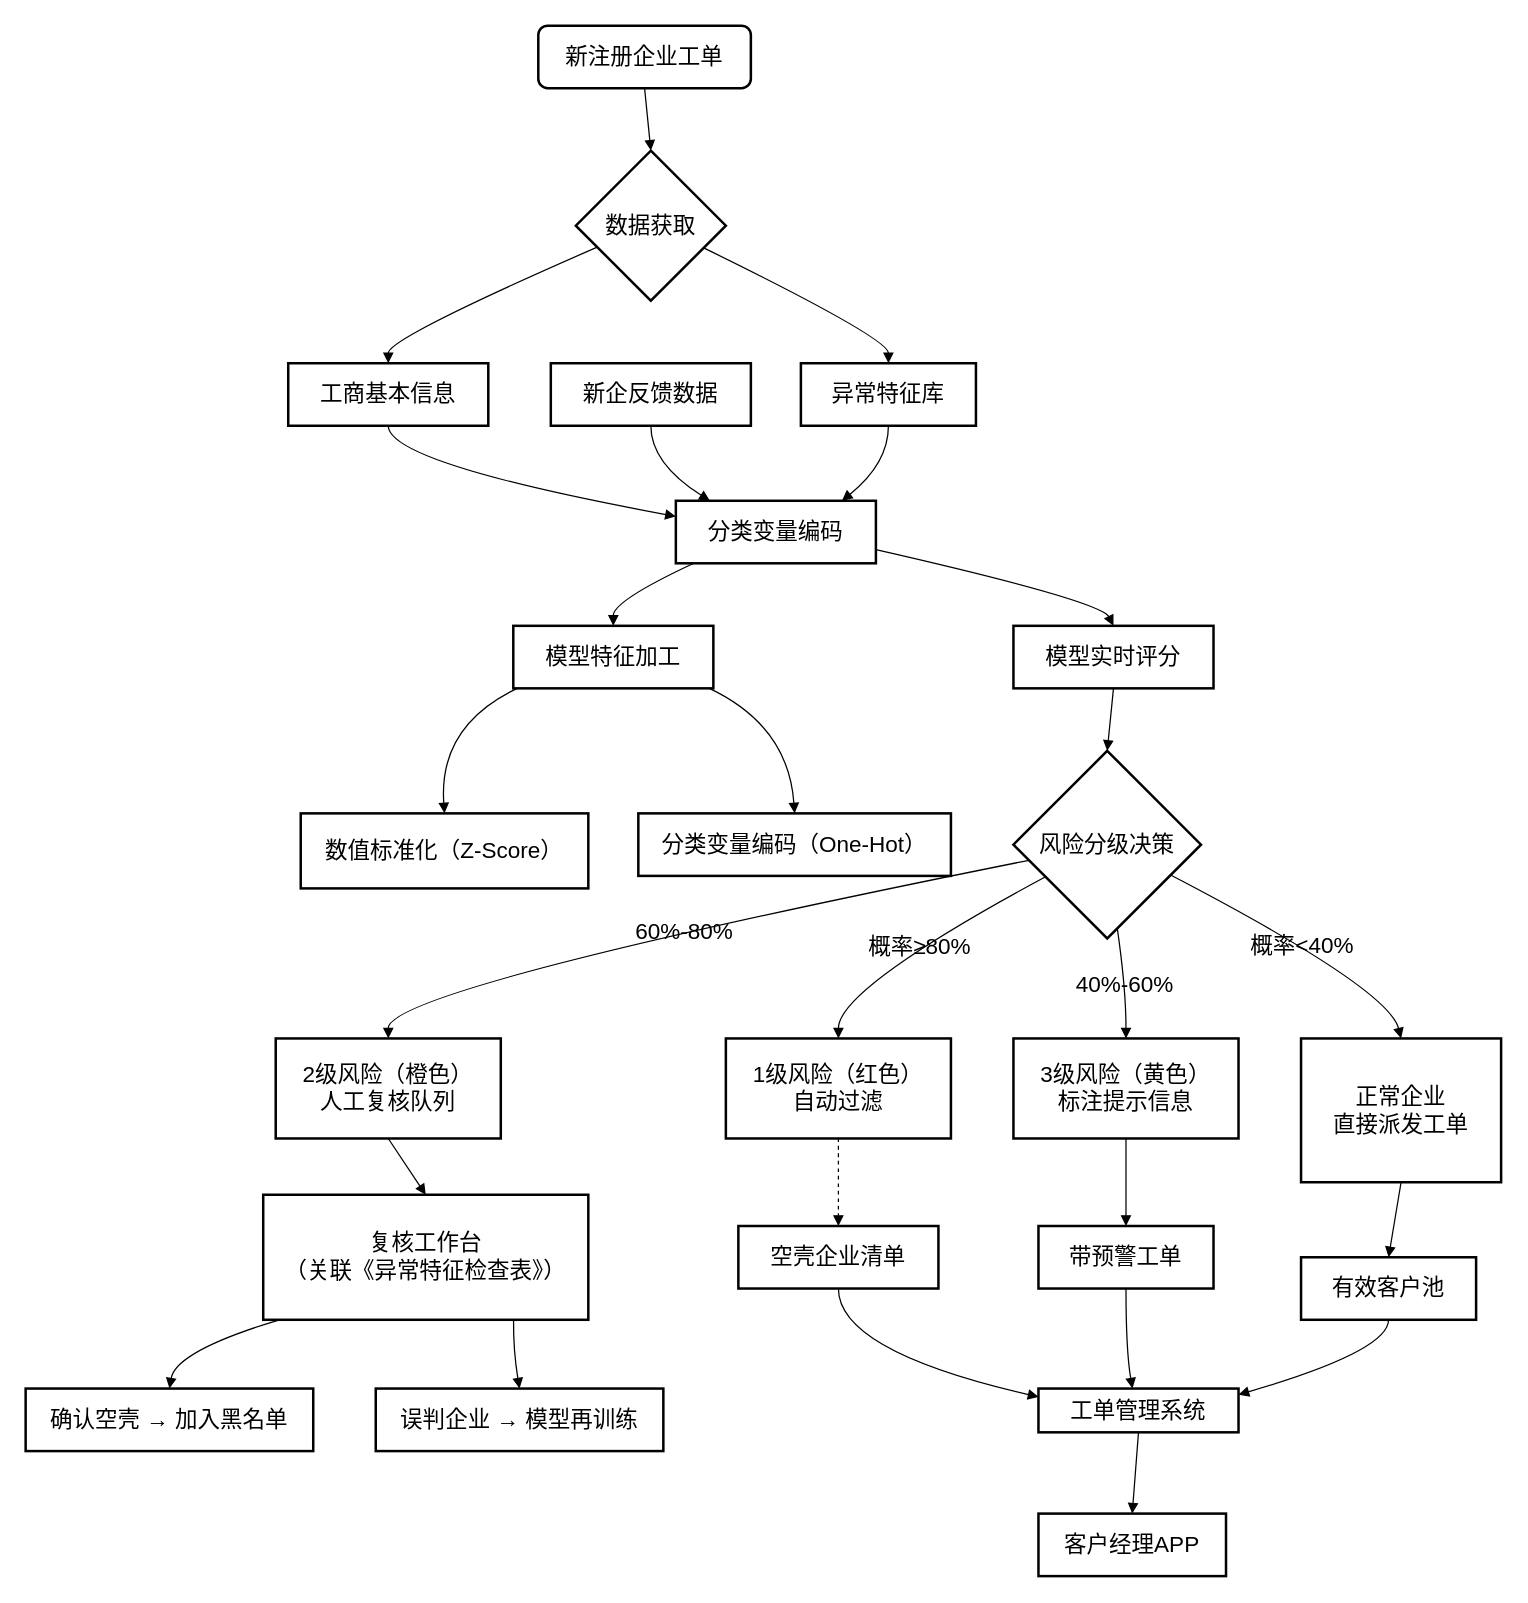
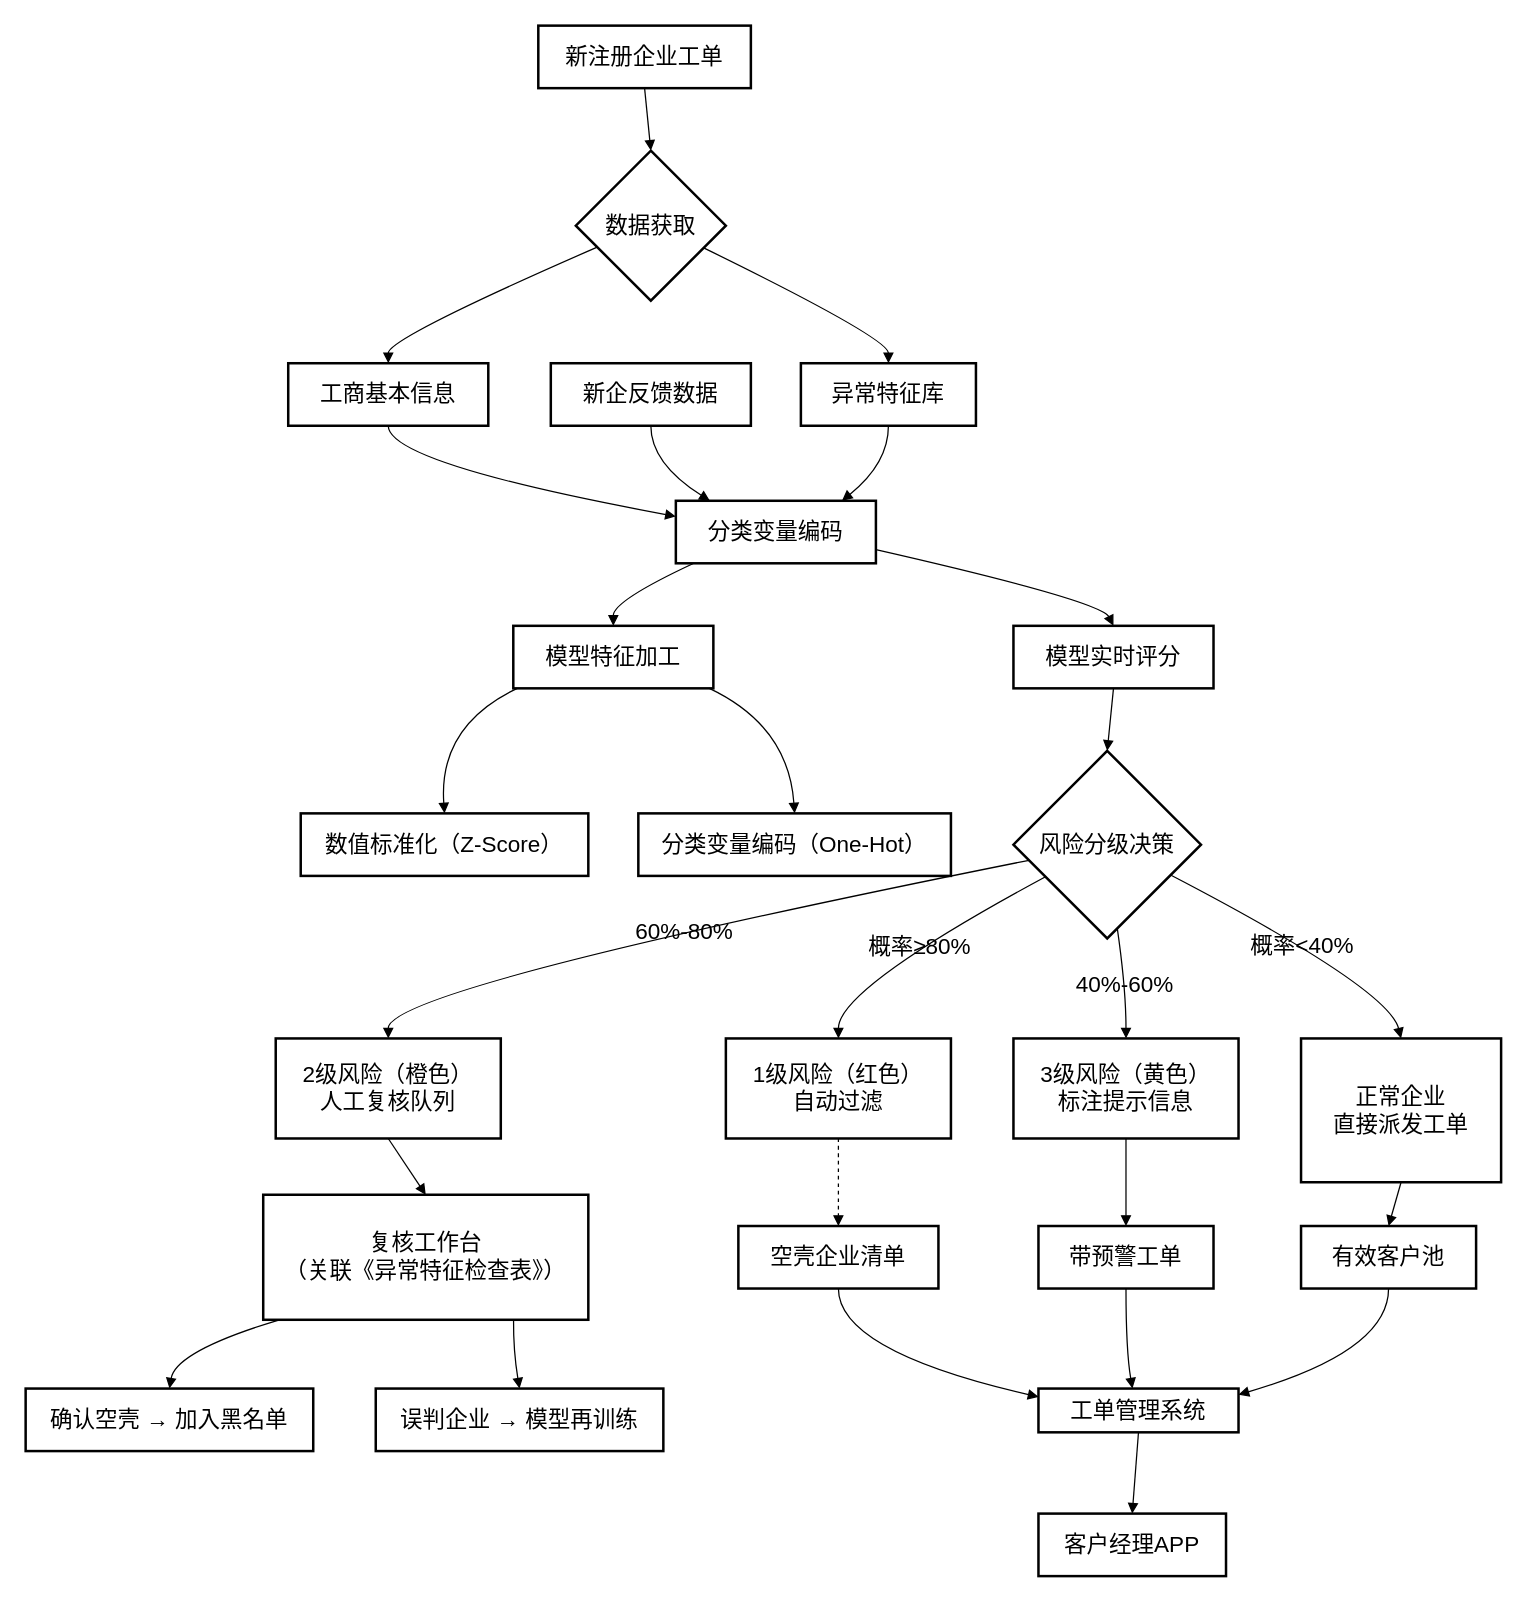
- <mxCell id="2" value="新注册企业工单" style="whiteSpace=wrap;strokeWidth=2;labelBackgroundColor=none;fontSize=18;rounded=1;" vertex="1" parent="1"><mxGeometry x="430" y="20" width="170" height="50" as="geometry" /></mxCell>
+ <mxCell id="2" value="新注册企业工单" style="whiteSpace=wrap;strokeWidth=2;labelBackgroundColor=none;fontSize=18;rounded=0;" vertex="1" parent="1"><mxGeometry x="430" y="20" width="170" height="50" as="geometry" /></mxCell>
- <mxCell id="9" value="数值标准化（Z-Score）" style="whiteSpace=wrap;strokeWidth=2;labelBackgroundColor=none;fontSize=18;rounded=0;" vertex="1" parent="1"><mxGeometry x="240" y="650" width="230" height="60" as="geometry" /></mxCell>
+ <mxCell id="9" value="数值标准化（Z-Score）" style="whiteSpace=wrap;strokeWidth=2;labelBackgroundColor=none;fontSize=18;rounded=0;" vertex="1" parent="1"><mxGeometry x="240" y="650" width="230" height="50" as="geometry" /></mxCell>
- <mxCell id="22" value="有效客户池" style="whiteSpace=wrap;strokeWidth=2;labelBackgroundColor=none;fontSize=18;rounded=0;" vertex="1" parent="1"><mxGeometry x="1040" y="1005" width="140" height="50" as="geometry" /></mxCell>
+ <mxCell id="22" value="有效客户池" style="whiteSpace=wrap;strokeWidth=2;labelBackgroundColor=none;fontSize=18;rounded=0;" vertex="1" parent="1"><mxGeometry x="1040" y="980" width="140" height="50" as="geometry" /></mxCell>
